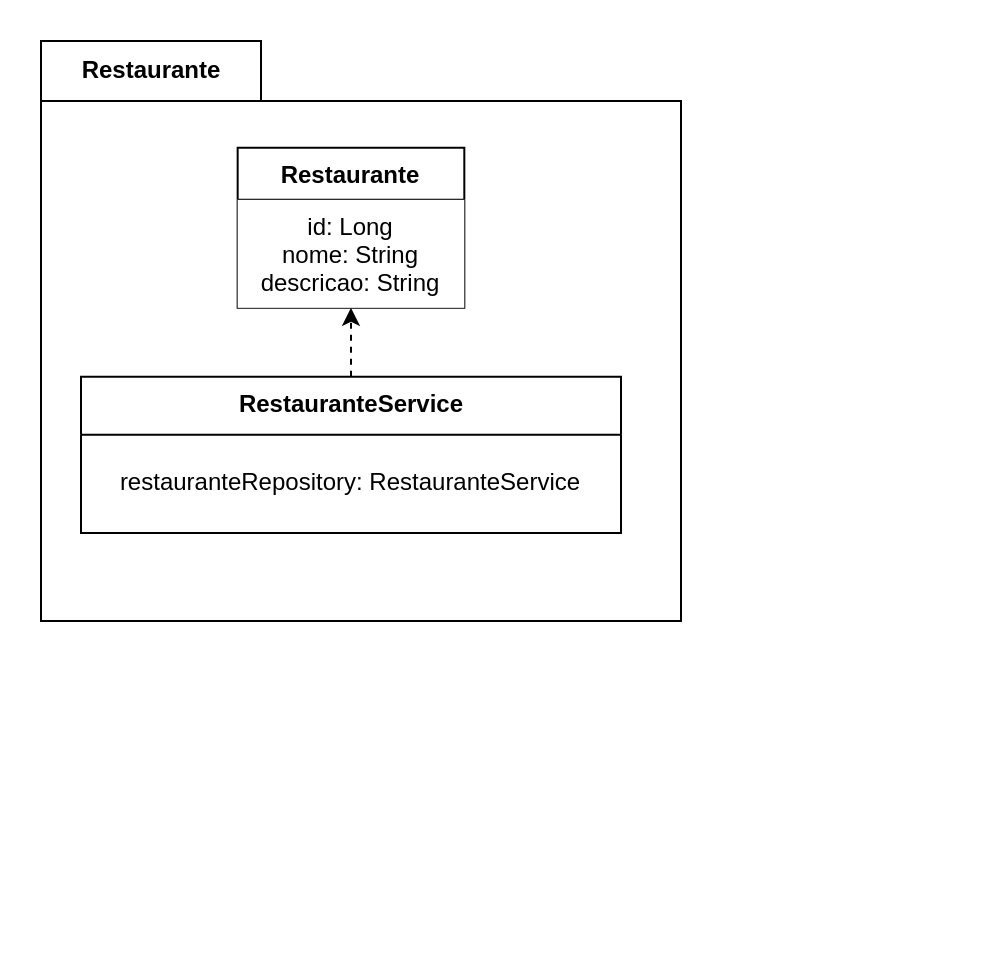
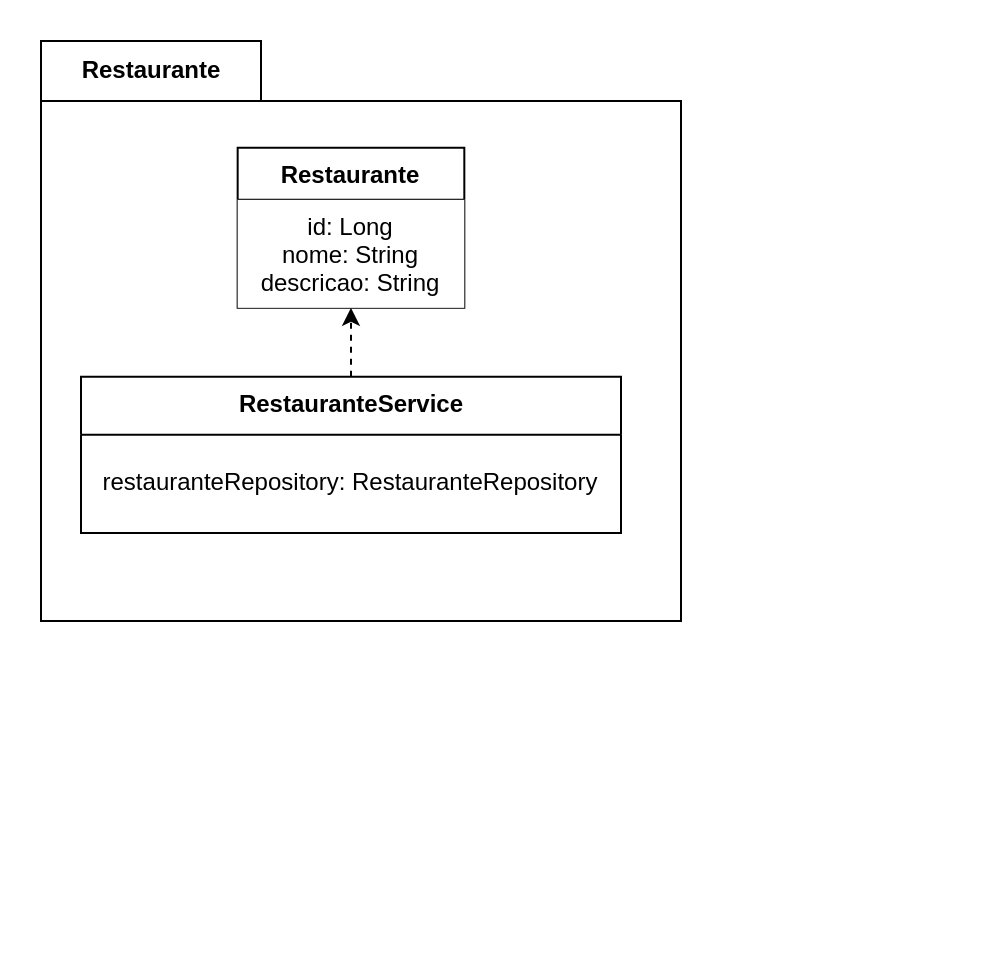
- <mxCell id="6" value="restauranteRepository: RestauranteService" style="text;html=1;strokeColor=none;fillColor=none;align=center;verticalAlign=middle;spacingLeft=4;spacingRight=4;overflow=hidden;rotatable=0;points=[[0,0.5],[1,0.5]];portConstraint=eastwest;shadow=0;glass=0;" parent="5" vertex="1"><mxGeometry y="29" width="270" height="49.139" as="geometry" /></mxCell>
+ <mxCell id="6" value="restauranteRepository: RestauranteRepository" style="text;html=1;strokeColor=none;fillColor=none;align=center;verticalAlign=middle;spacingLeft=4;spacingRight=4;overflow=hidden;rotatable=0;points=[[0,0.5],[1,0.5]];portConstraint=eastwest;shadow=0;glass=0;" parent="5" vertex="1"><mxGeometry y="29" width="270" height="49.139" as="geometry" /></mxCell>
